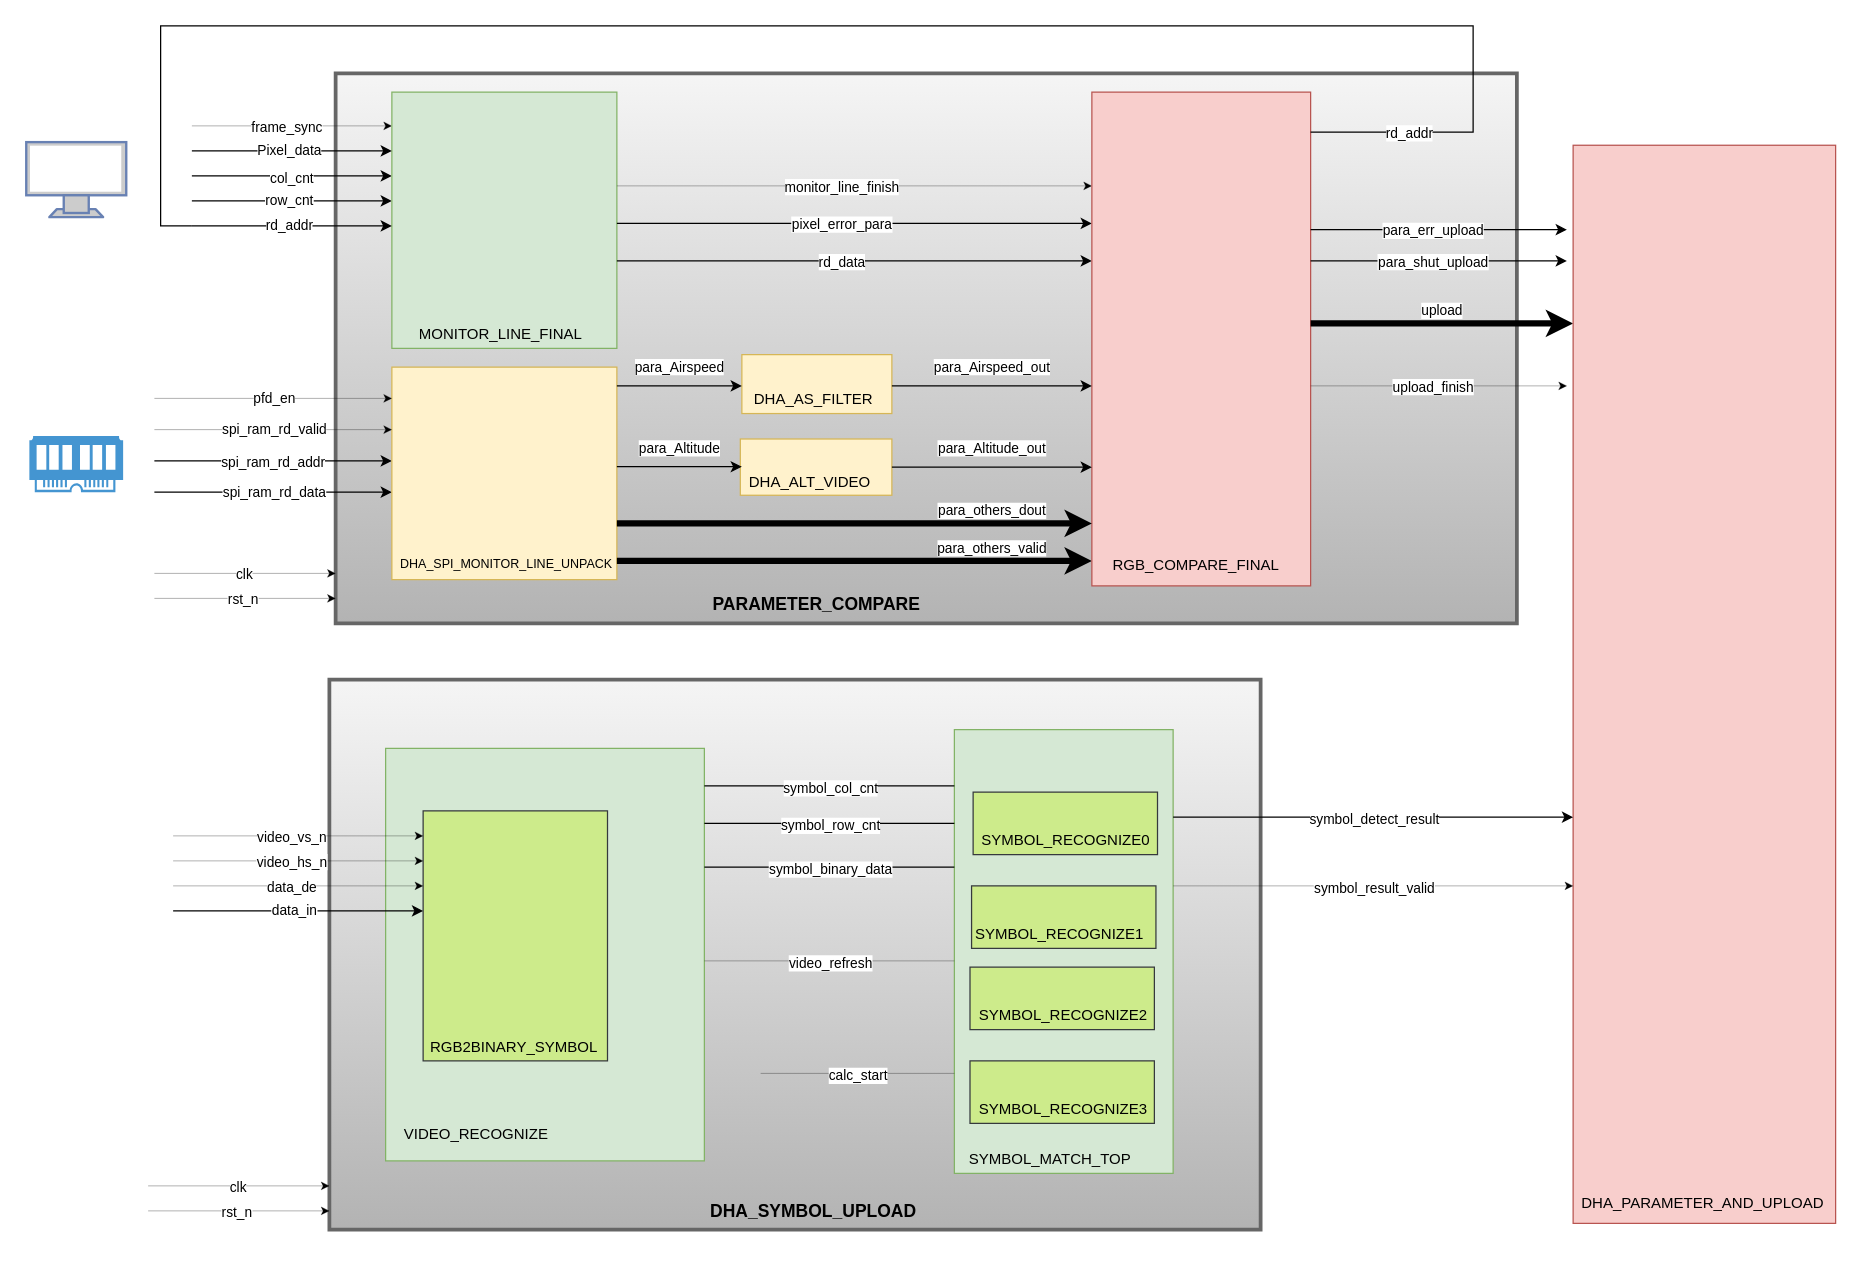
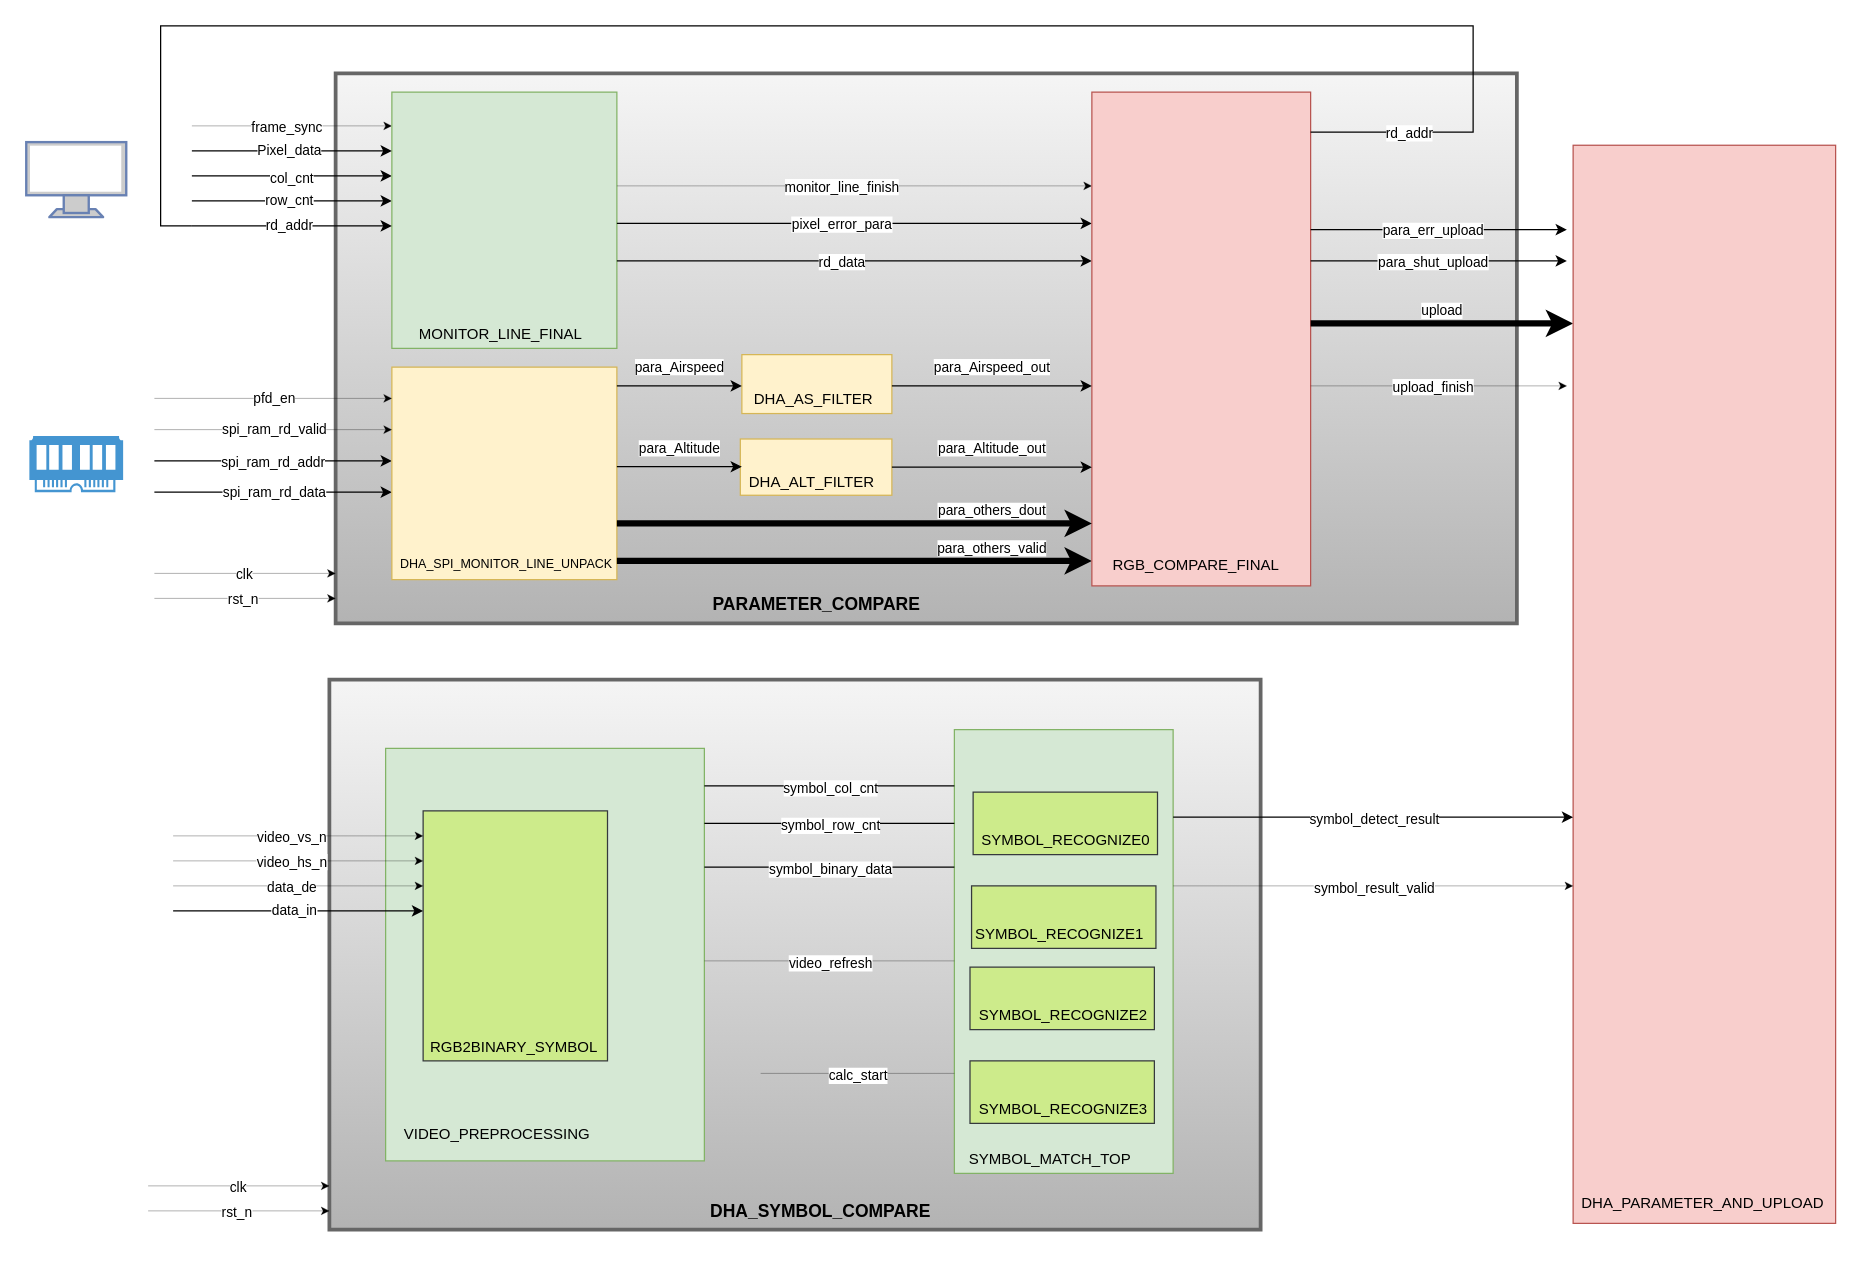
- <mxCell id="47" value="DHA_ALT_VIDEO" style="text;whiteSpace=wrap;" vertex="1" parent="45"><mxGeometry x="5" y="27.5" width="125" height="35" as="geometry" /></mxCell>
+ <mxCell id="47" value="DHA_ALT_FILTER" style="text;whiteSpace=wrap;" vertex="1" parent="45"><mxGeometry x="5" y="27.5" width="125" height="35" as="geometry" /></mxCell>
- <mxCell id="69" value="VIDEO_RECOGNIZE" style="text;whiteSpace=wrap;" vertex="1" parent="67"><mxGeometry x="-2.5" y="290" width="155" height="35" as="geometry" /></mxCell>
+ <mxCell id="69" value="VIDEO_PREPROCESSING" style="text;whiteSpace=wrap;" vertex="1" parent="67"><mxGeometry x="-2.5" y="290" width="155" height="35" as="geometry" /></mxCell>
- <mxCell id="106" value="DHA_SYMBOL_UPLOAD" style="text;whiteSpace=wrap;fontStyle=1;fontSize=14;" vertex="1" parent="1"><mxGeometry x="565.5" y="953" width="215" height="35" as="geometry" /></mxCell>
+ <mxCell id="106" value="DHA_SYMBOL_COMPARE" style="text;whiteSpace=wrap;fontStyle=1;fontSize=14;" vertex="1" parent="1"><mxGeometry x="565.5" y="953" width="215" height="35" as="geometry" /></mxCell>
